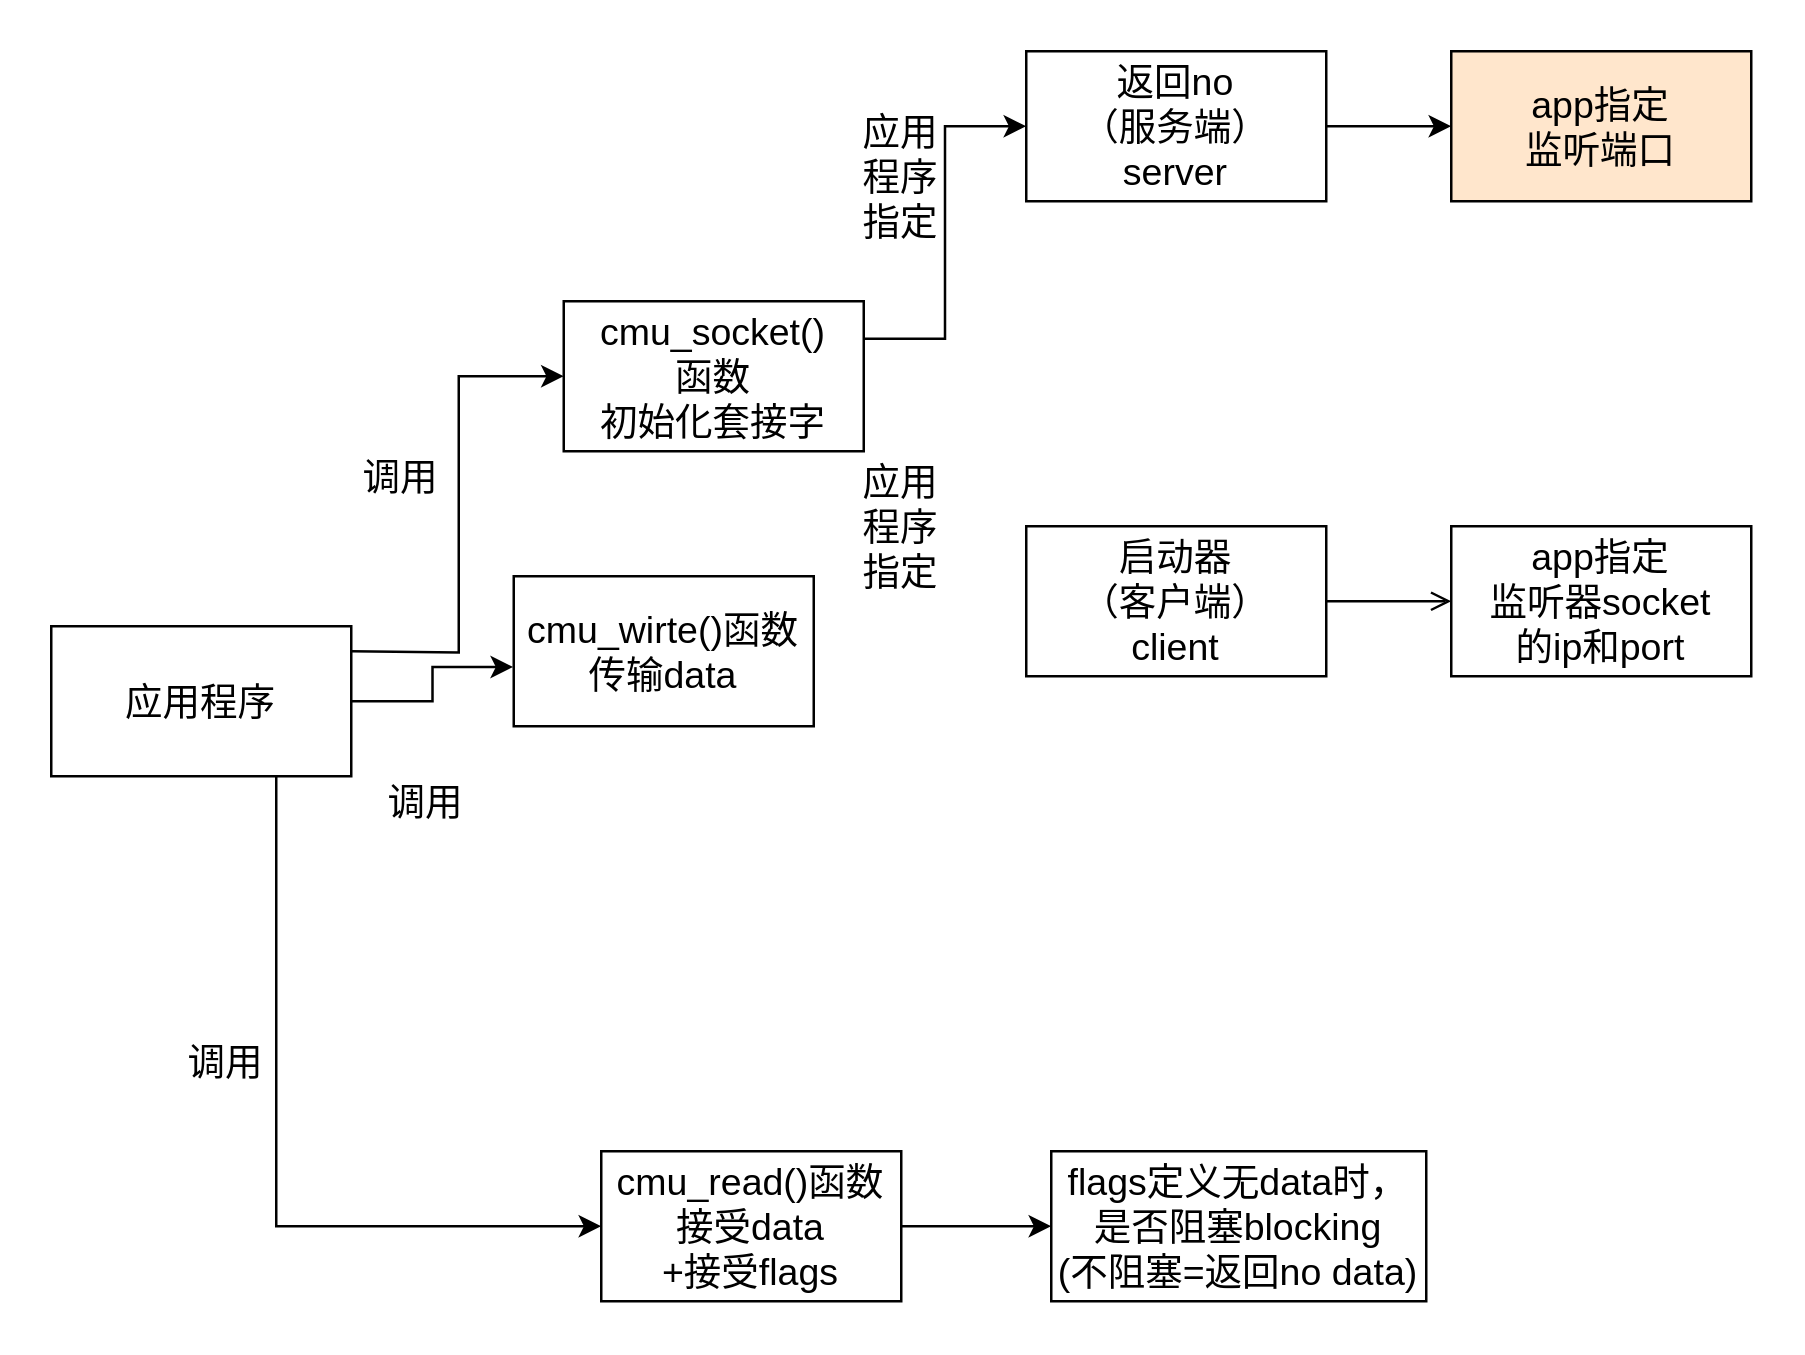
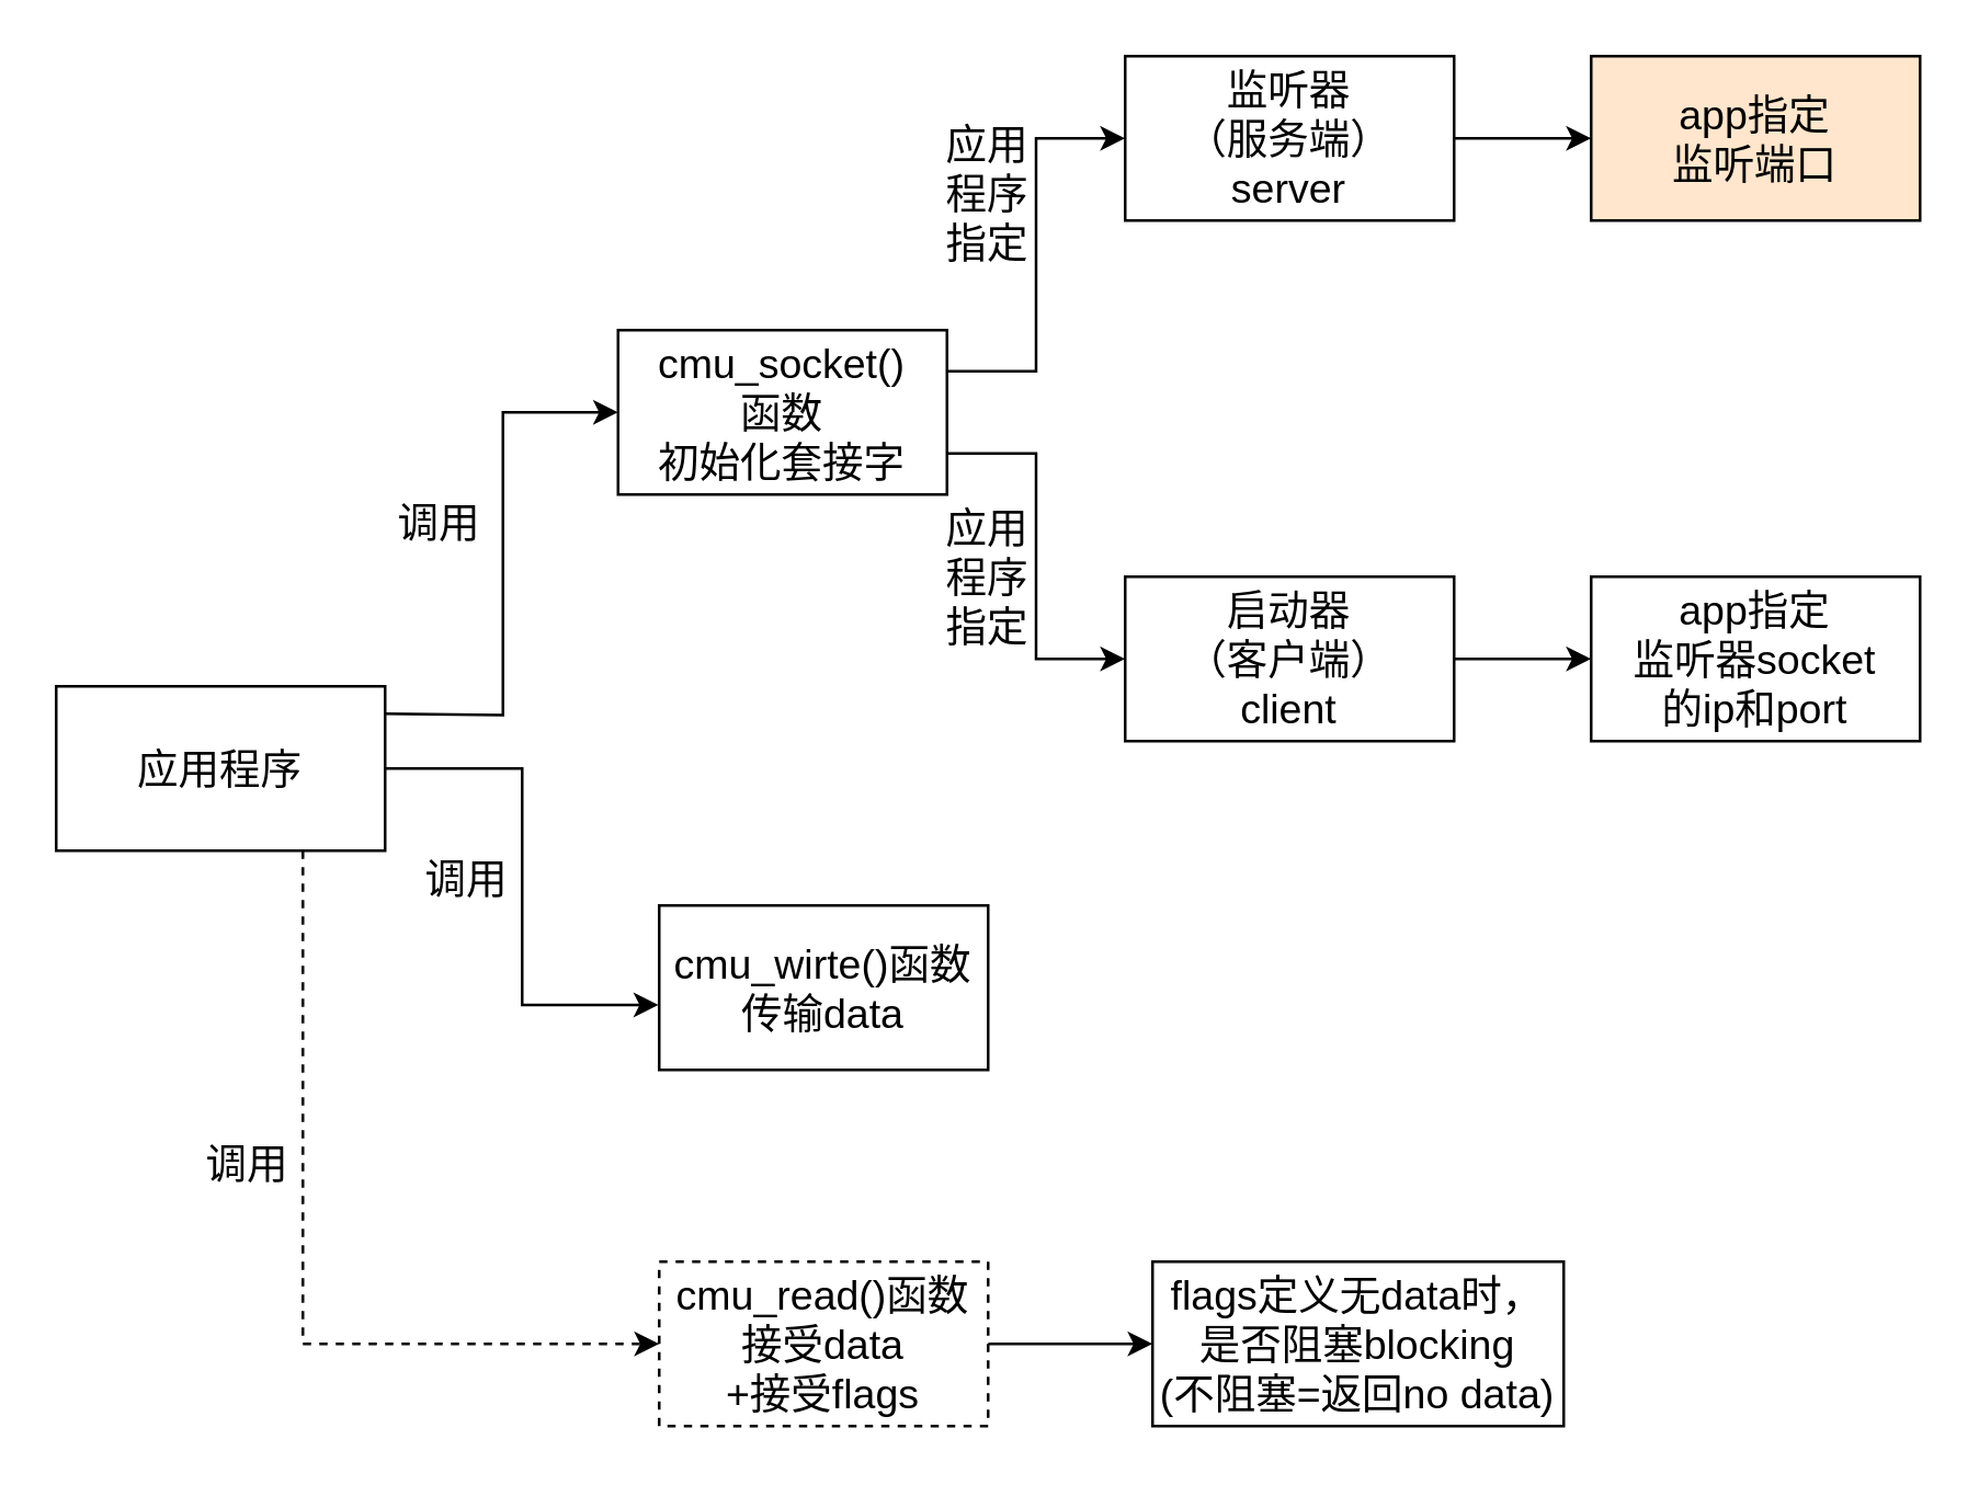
- <mxCell id="10" value="返回no&lt;br style=&quot;font-size: 15px;&quot;&gt;（服务端）&lt;br style=&quot;font-size: 15px;&quot;&gt;server" style="rounded=0;whiteSpace=wrap;html=1;fontSize=15;" parent="1" vertex="1"><mxGeometry x="410" y="20" width="120" height="60" as="geometry" /></mxCell>
+ <mxCell id="10" value="监听器&lt;br style=&quot;font-size: 15px;&quot;&gt;（服务端）&lt;br style=&quot;font-size: 15px;&quot;&gt;server" style="rounded=0;whiteSpace=wrap;html=1;fontSize=15;" parent="1" vertex="1"><mxGeometry x="410" y="20" width="120" height="60" as="geometry" /></mxCell>
+ <mxCell id="7" style="edgeStyle=orthogonalEdgeStyle;rounded=0;orthogonalLoop=1;jettySize=auto;html=1;exitX=1;exitY=0.75;exitDx=0;exitDy=0;entryX=0;entryY=0.5;entryDx=0;entryDy=0;fontSize=15;" parent="1" source="8" target="12" edge="1"><mxGeometry relative="1" as="geometry" /></mxCell>
- <mxCell id="11" style="edgeStyle=orthogonalEdgeStyle;rounded=0;orthogonalLoop=1;jettySize=auto;html=1;exitX=1;exitY=0.5;exitDx=0;exitDy=0;fontSize=15;endArrow=open;" parent="1" source="12" target="14" edge="1"><mxGeometry relative="1" as="geometry" /></mxCell>
+ <mxCell id="11" style="edgeStyle=orthogonalEdgeStyle;rounded=0;orthogonalLoop=1;jettySize=auto;html=1;exitX=1;exitY=0.5;exitDx=0;exitDy=0;fontSize=15;" parent="1" source="12" target="14" edge="1"><mxGeometry relative="1" as="geometry" /></mxCell>
- <mxCell id="15" value="cmu_wirte()函数&lt;br style=&quot;font-size: 15px;&quot;&gt;传输data" style="rounded=0;whiteSpace=wrap;html=1;fontSize=15;" parent="1" vertex="1"><mxGeometry x="205" y="230" width="120" height="60" as="geometry" /></mxCell>
+ <mxCell id="15" value="cmu_wirte()函数&lt;br style=&quot;font-size: 15px;&quot;&gt;传输data" style="rounded=0;whiteSpace=wrap;html=1;fontSize=15;" parent="1" vertex="1"><mxGeometry x="240" y="330" width="120" height="60" as="geometry" /></mxCell>
- <mxCell id="4" style="edgeStyle=orthogonalEdgeStyle;rounded=0;orthogonalLoop=1;jettySize=auto;html=1;exitX=0.75;exitY=1;exitDx=0;exitDy=0;entryX=0;entryY=0.5;entryDx=0;entryDy=0;fontSize=15;" parent="1" source="5" target="17" edge="1"><mxGeometry relative="1" as="geometry" /></mxCell>
+ <mxCell id="4" style="edgeStyle=orthogonalEdgeStyle;rounded=0;orthogonalLoop=1;jettySize=auto;html=1;exitX=0.75;exitY=1;exitDx=0;exitDy=0;entryX=0;entryY=0.5;entryDx=0;entryDy=0;fontSize=15;dashed=1;" parent="1" source="5" target="17" edge="1"><mxGeometry relative="1" as="geometry" /></mxCell>
- <mxCell id="17" value="cmu_read()函数&lt;br style=&quot;font-size: 15px;&quot;&gt;接受data&lt;br style=&quot;font-size: 15px;&quot;&gt;+接受flags" style="rounded=0;whiteSpace=wrap;html=1;fontSize=15;" parent="1" vertex="1"><mxGeometry x="240" y="460" width="120" height="60" as="geometry" /></mxCell>
+ <mxCell id="17" value="cmu_read()函数&lt;br style=&quot;font-size: 15px;&quot;&gt;接受data&lt;br style=&quot;font-size: 15px;&quot;&gt;+接受flags" style="rounded=0;whiteSpace=wrap;html=1;fontSize=15;dashed=1;" parent="1" vertex="1"><mxGeometry x="240" y="460" width="120" height="60" as="geometry" /></mxCell>
